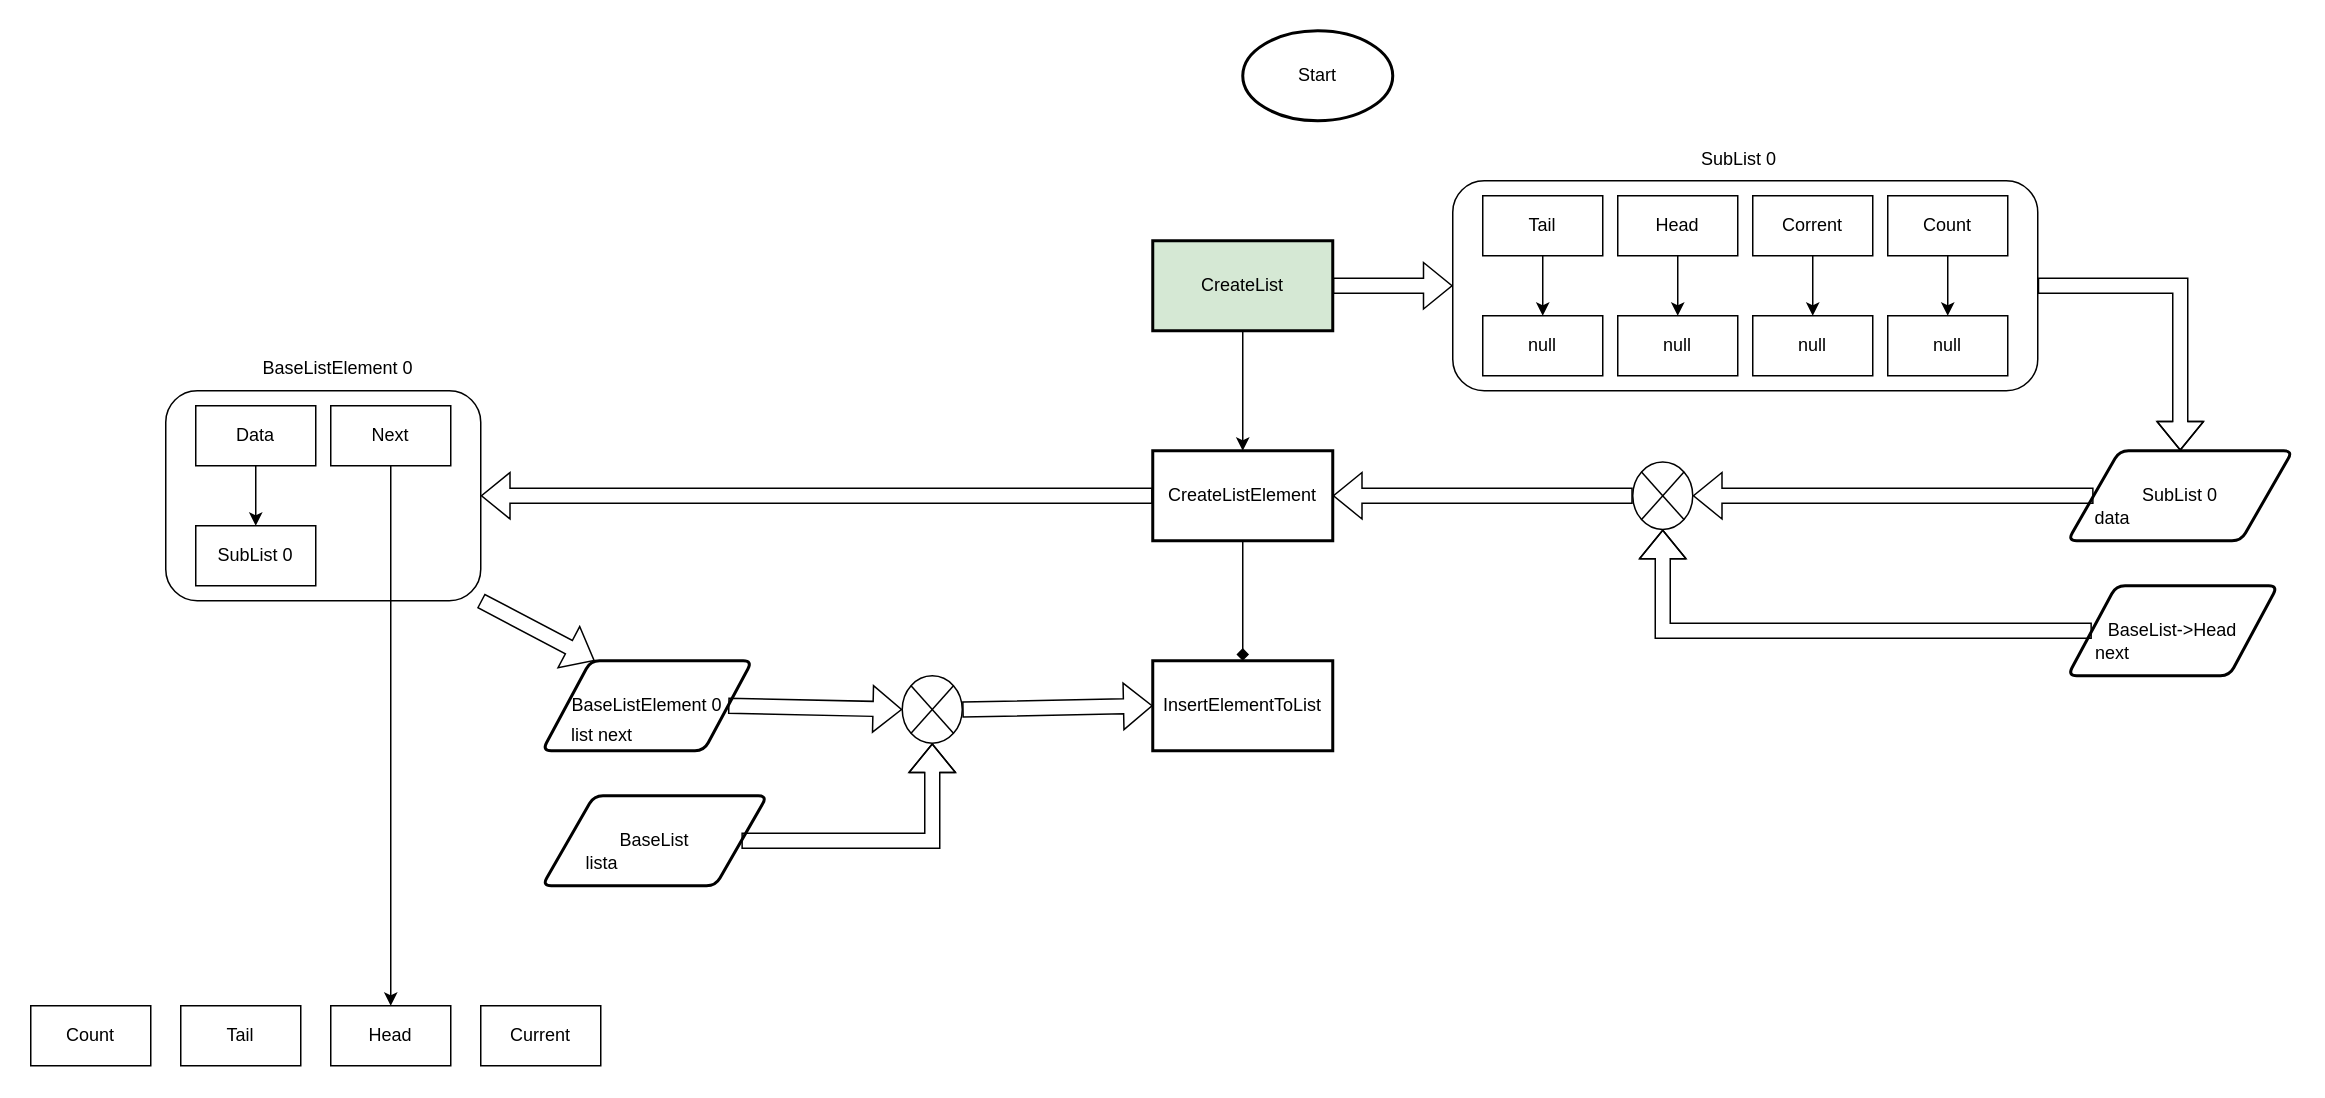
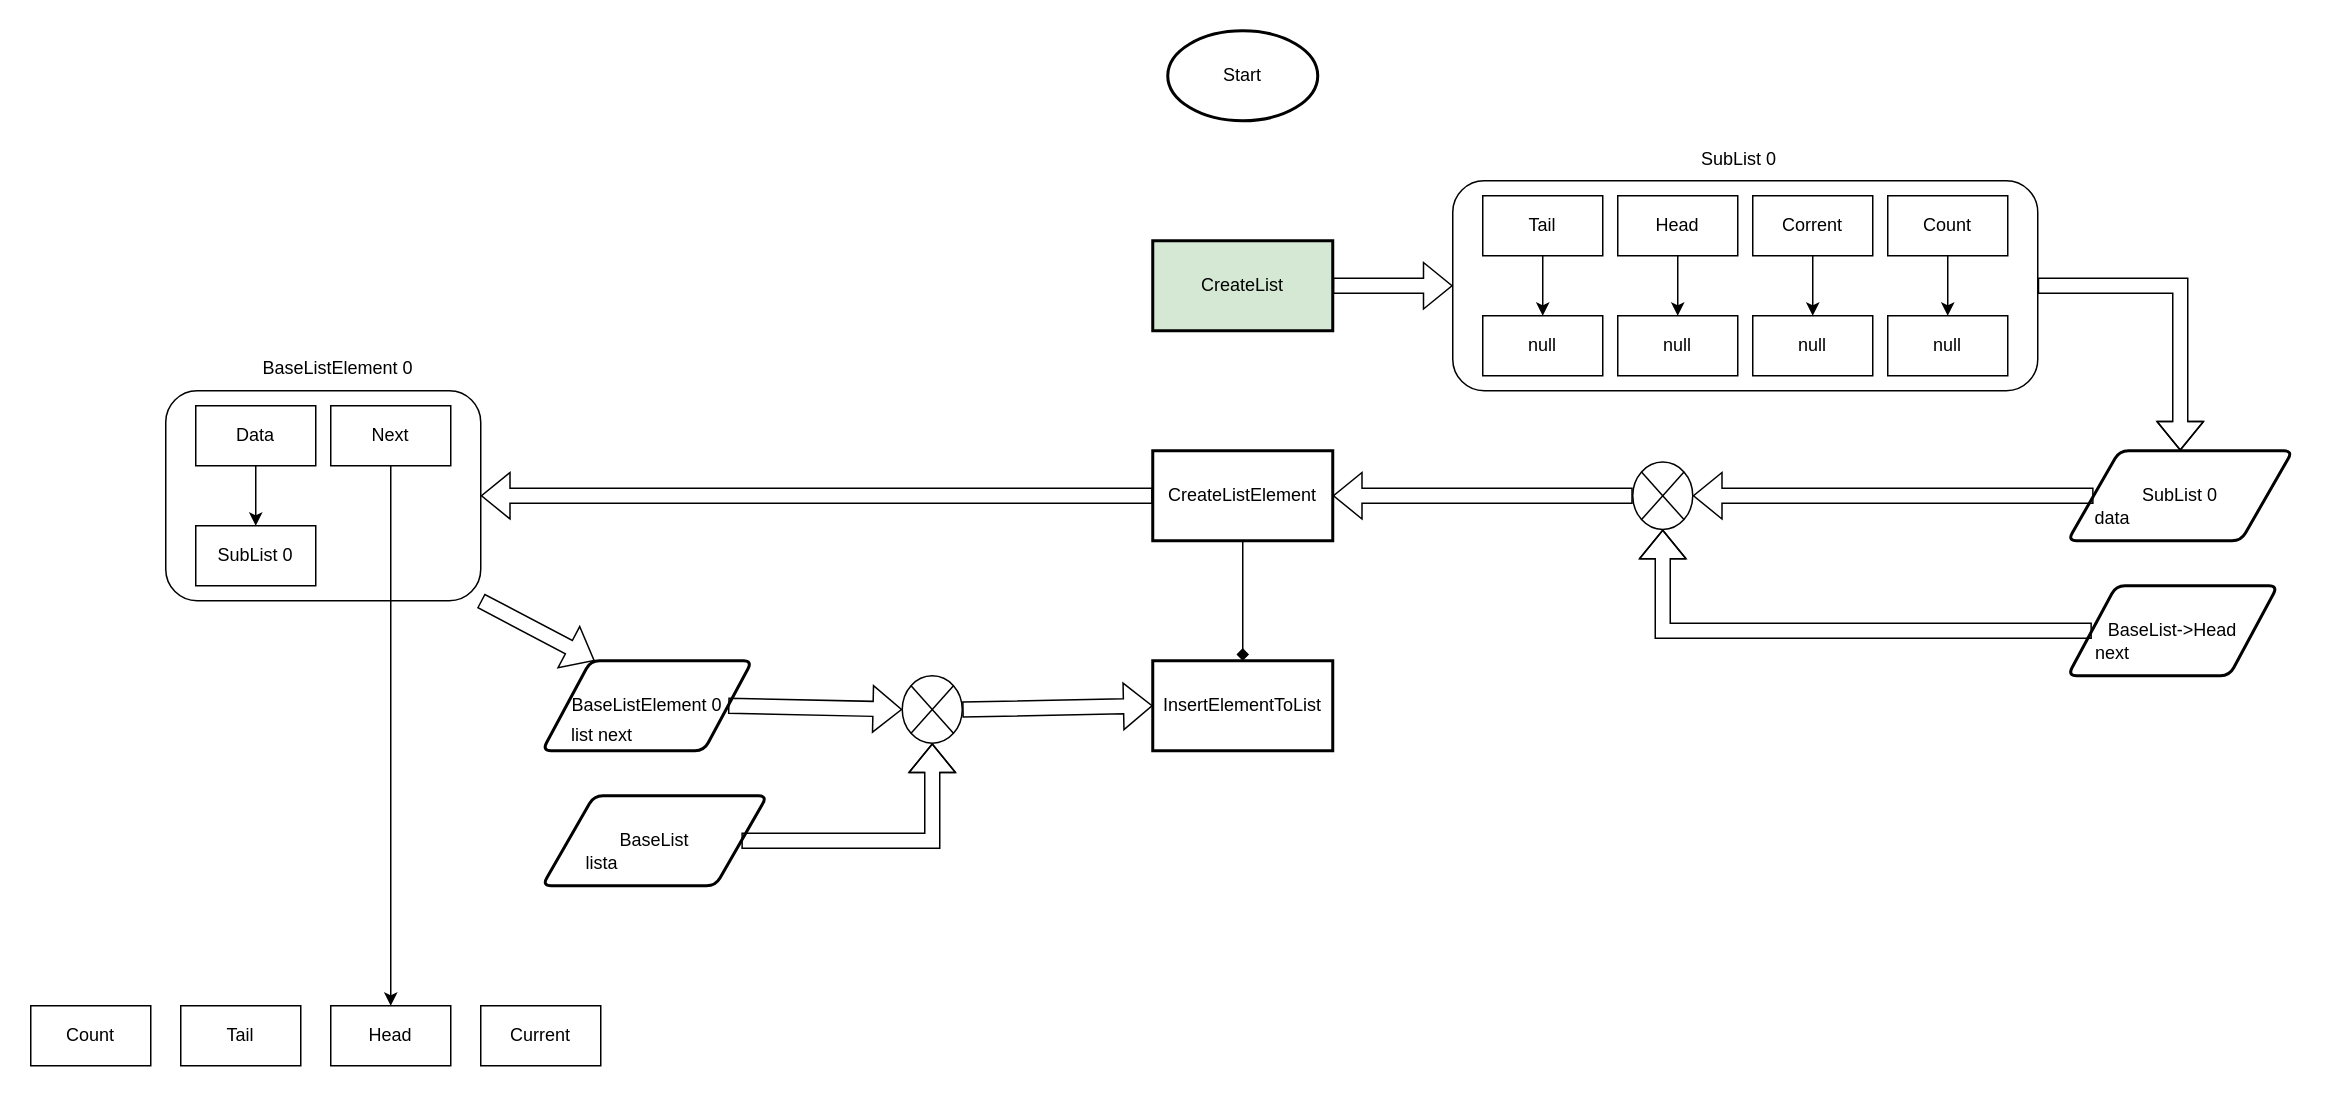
- <mxCell id="2" value="Start" style="strokeWidth=2;html=1;shape=mxgraph.flowchart.start_1;whiteSpace=wrap;" vertex="1" parent="1"><mxGeometry x="828" y="20" width="100" height="60" as="geometry" /></mxCell>
+ <mxCell id="2" value="Start" style="strokeWidth=2;html=1;shape=mxgraph.flowchart.start_1;whiteSpace=wrap;" vertex="1" parent="1"><mxGeometry x="778" y="20" width="100" height="60" as="geometry" /></mxCell>
- <mxCell id="3" value="" style="edgeStyle=orthogonalEdgeStyle;rounded=0;orthogonalLoop=1;jettySize=auto;html=1;" edge="1" parent="1" source="4" target="6"><mxGeometry relative="1" as="geometry" /></mxCell>
